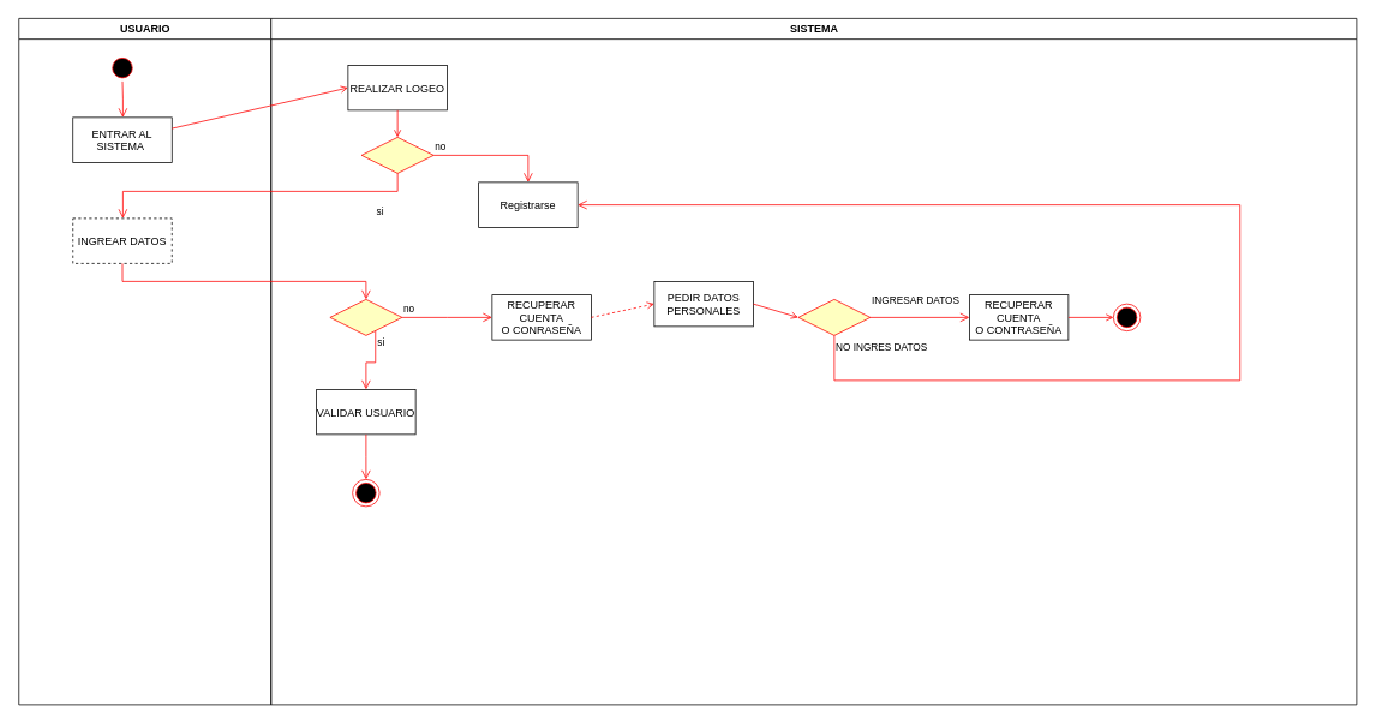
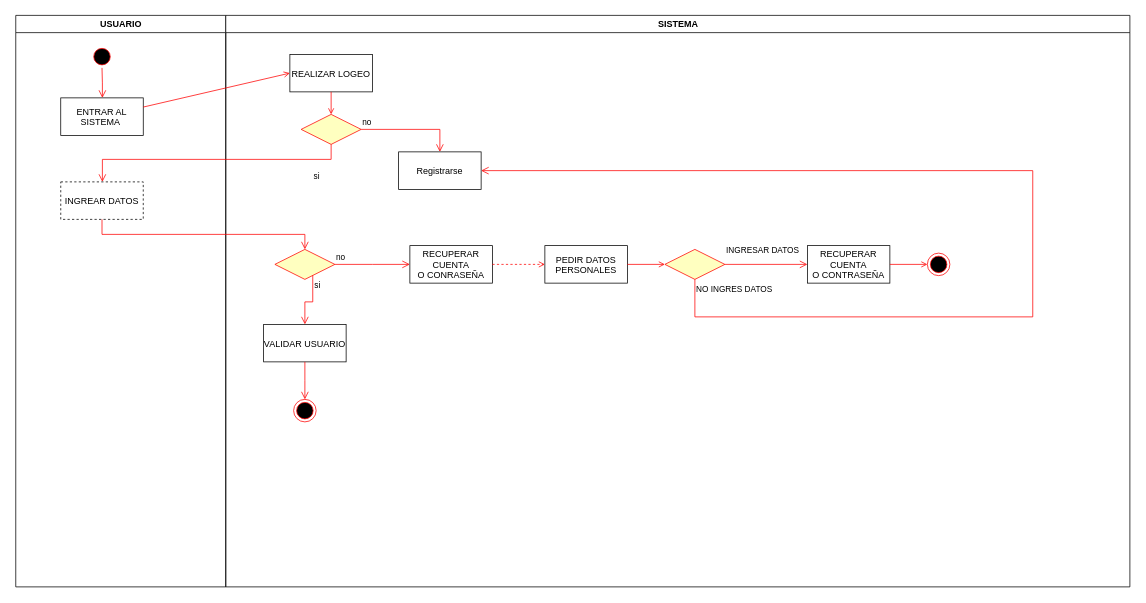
- <mxCell id="16" value="PEDIR DATOS &#10;PERSONALES" style="" vertex="1" parent="7"><mxGeometry x="425.5" y="292" width="110" height="50" as="geometry" /></mxCell>
+ <mxCell id="16" value="PEDIR DATOS &#10;PERSONALES" style="" vertex="1" parent="7"><mxGeometry x="425.5" y="307" width="110" height="50" as="geometry" /></mxCell>
